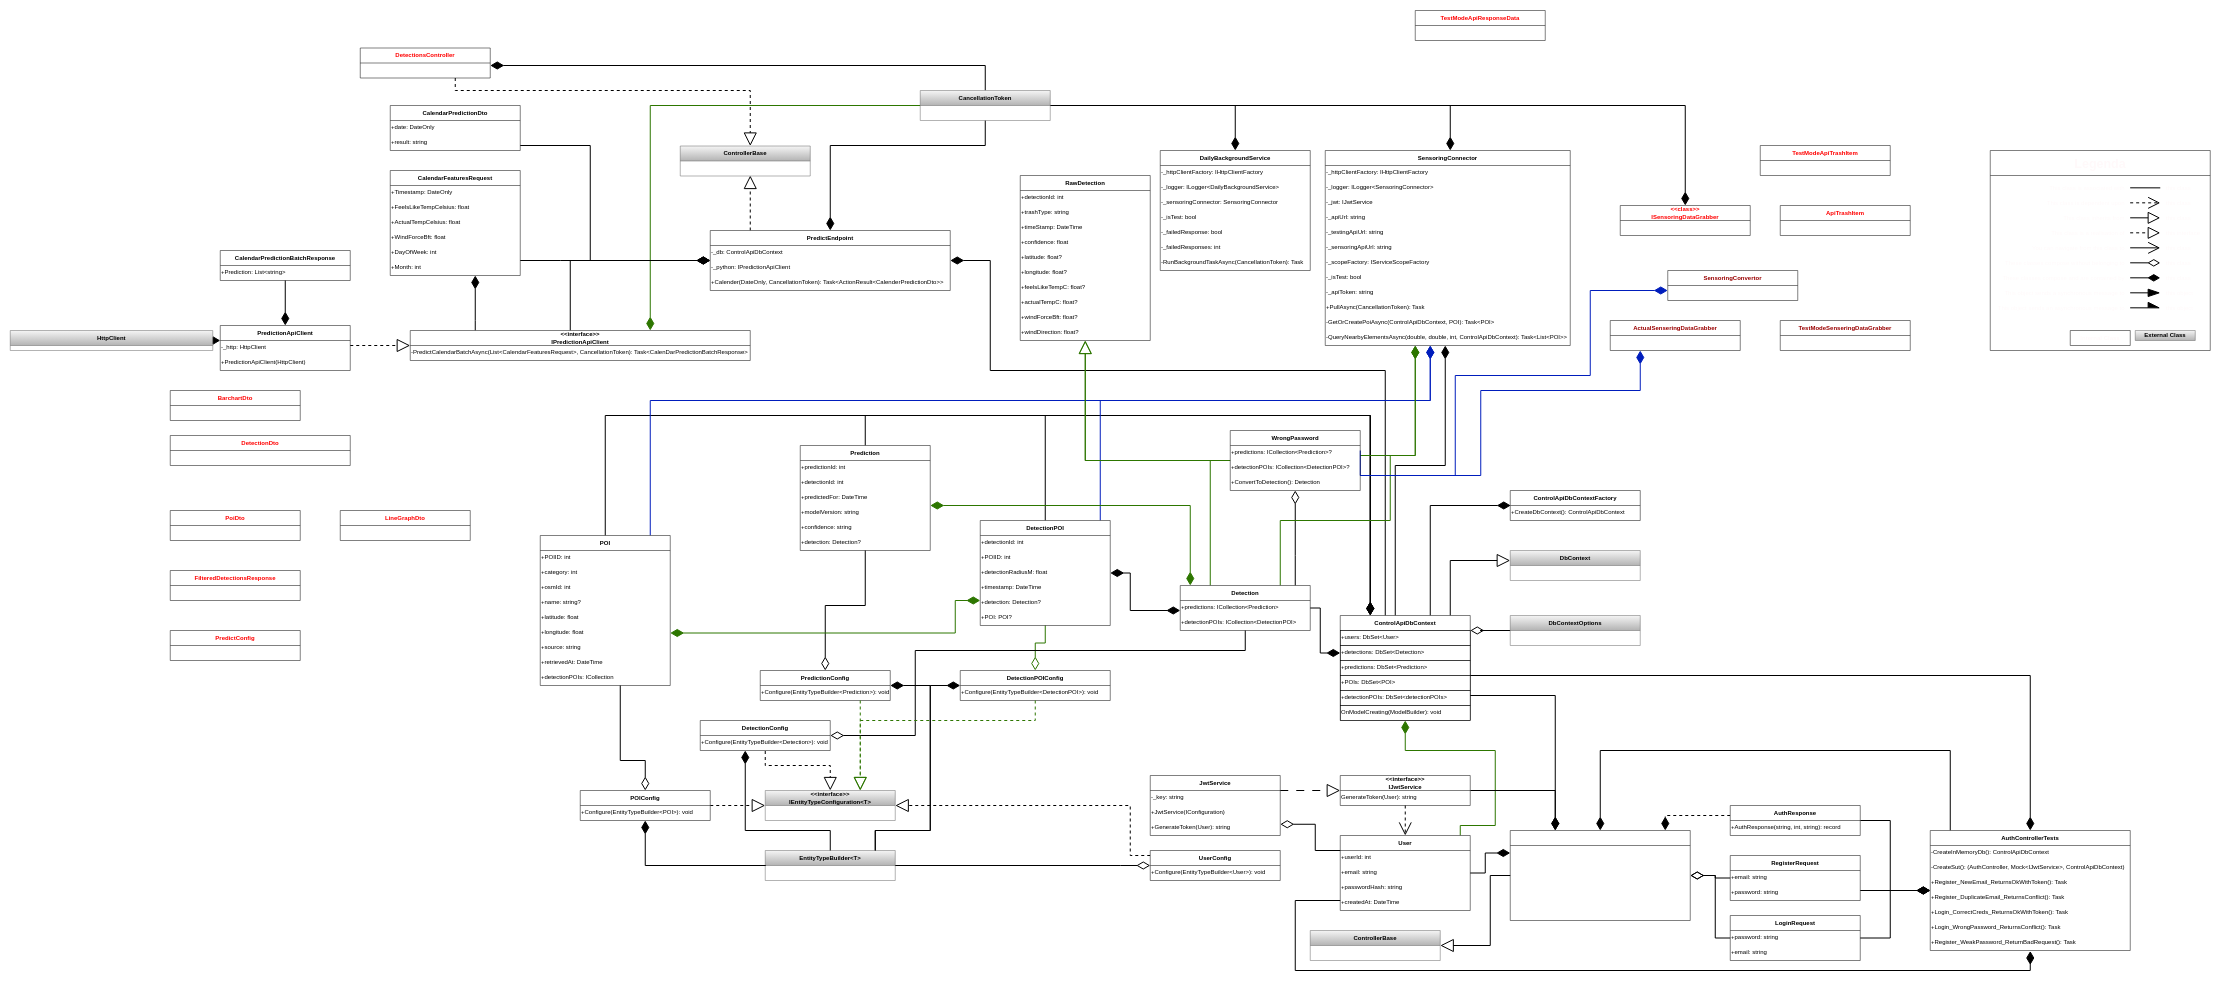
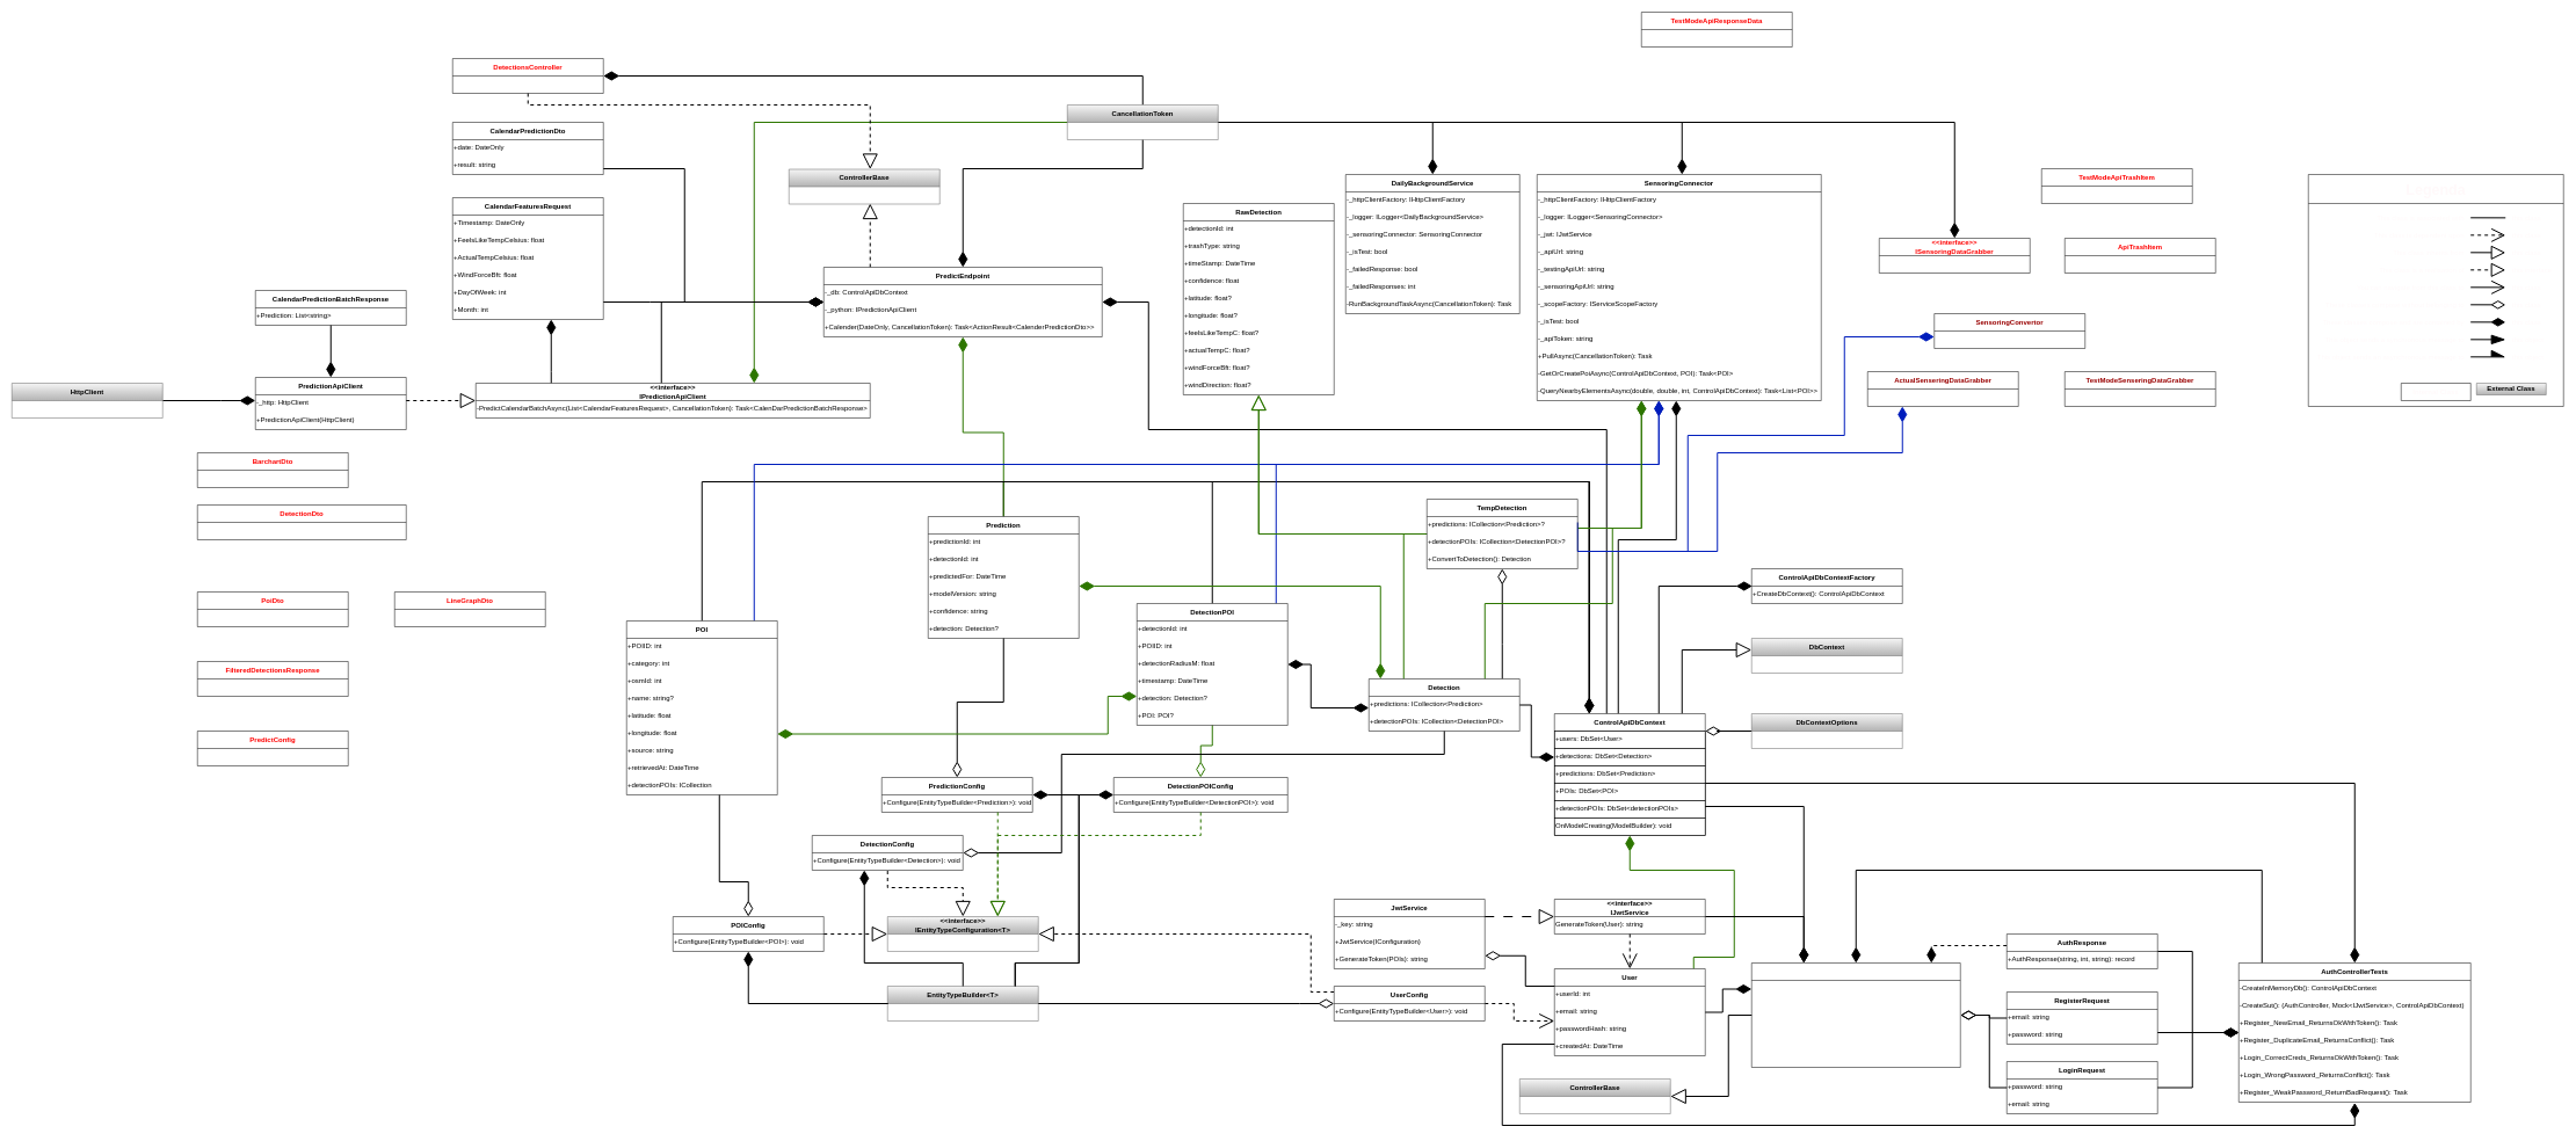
- <mxCell id="230" value="&lt;div style=&quot;text-align: left;&quot;&gt;DetectionsController&lt;/div&gt;" style="swimlane;fontStyle=1;childLayout=stackLayout;horizontal=1;startSize=30;horizontalStack=0;resizeParent=1;resizeParentMax=0;resizeLast=0;collapsible=1;marginBottom=0;whiteSpace=wrap;html=1;align=center;labelBackgroundColor=none;fontColor=#FF0000;" parent="1" vertex="1"><mxGeometry x="720" y="95" width="260" height="60" as="geometry"><mxRectangle x="-1720" y="-980" width="160" height="30" as="alternateBounds" /></mxGeometry></mxCell>
+ <mxCell id="230" value="&lt;div style=&quot;text-align: left;&quot;&gt;DetectionsController&lt;/div&gt;" style="swimlane;fontStyle=1;childLayout=stackLayout;horizontal=1;startSize=30;horizontalStack=0;resizeParent=1;resizeParentMax=0;resizeLast=0;collapsible=1;marginBottom=0;whiteSpace=wrap;html=1;align=center;labelBackgroundColor=none;fontColor=#FF0000;" parent="1" vertex="1"><mxGeometry x="780" y="100" width="260" height="60" as="geometry"><mxRectangle x="-1720" y="-980" width="160" height="30" as="alternateBounds" /></mxGeometry></mxCell>
- <mxCell id="239" value="&lt;span style=&quot;font-weight: 700;&quot;&gt;&amp;lt;&amp;lt;class&lt;/span&gt;&lt;span style=&quot;font-weight: 700;&quot;&gt;&amp;gt;&amp;gt;&lt;/span&gt;&lt;div&gt;&lt;b&gt;ISensoringDataGrabber&lt;/b&gt;&lt;/div&gt;" style="swimlane;fontStyle=0;childLayout=stackLayout;horizontal=1;startSize=30;horizontalStack=0;resizeParent=1;resizeParentMax=0;resizeLast=0;collapsible=1;marginBottom=0;whiteSpace=wrap;html=1;align=center;labelBackgroundColor=none;fontColor=#FF0000;" parent="1" vertex="1"><mxGeometry x="3240" y="410" width="260" height="60" as="geometry"><mxRectangle x="-1400" y="-1040" width="180" height="40" as="alternateBounds" /></mxGeometry></mxCell>
+ <mxCell id="239" value="&lt;span style=&quot;font-weight: 700;&quot;&gt;&amp;lt;&amp;lt;interface&lt;/span&gt;&lt;span style=&quot;font-weight: 700;&quot;&gt;&amp;gt;&amp;gt;&lt;/span&gt;&lt;div&gt;&lt;b&gt;ISensoringDataGrabber&lt;/b&gt;&lt;/div&gt;" style="swimlane;fontStyle=0;childLayout=stackLayout;horizontal=1;startSize=30;horizontalStack=0;resizeParent=1;resizeParentMax=0;resizeLast=0;collapsible=1;marginBottom=0;whiteSpace=wrap;html=1;align=center;labelBackgroundColor=none;fontColor=#FF0000;" parent="1" vertex="1"><mxGeometry x="3240" y="410" width="260" height="60" as="geometry"><mxRectangle x="-1400" y="-1040" width="180" height="40" as="alternateBounds" /></mxGeometry></mxCell>
- <mxCell id="257" value="HttpClient" style="swimlane;childLayout=stackLayout;horizontal=1;startSize=30;horizontalStack=0;resizeParent=1;resizeParentMax=0;resizeLast=0;collapsible=1;marginBottom=0;whiteSpace=wrap;html=1;align=center;fillColor=#f5f5f5;gradientColor=#b3b3b3;strokeColor=#666666;fontColor=#000000;" parent="1" vertex="1"><mxGeometry x="20" y="660" width="405" height="40" as="geometry" /></mxCell>
+ <mxCell id="257" value="HttpClient" style="swimlane;childLayout=stackLayout;horizontal=1;startSize=30;horizontalStack=0;resizeParent=1;resizeParentMax=0;resizeLast=0;collapsible=1;marginBottom=0;whiteSpace=wrap;html=1;align=center;fillColor=#f5f5f5;gradientColor=#b3b3b3;strokeColor=#666666;fontColor=#000000;" parent="1" vertex="1"><mxGeometry x="20" y="660" width="260" height="60" as="geometry" /></mxCell>
+ <mxCell id="25" style="edgeStyle=orthogonalEdgeStyle;rounded=0;orthogonalLoop=1;jettySize=auto;html=1;strokeWidth=2;endArrow=diamondThin;endFill=1;endSize=22;fillColor=#60a917;strokeColor=#2D7600;" parent="1" source="26" target="201" edge="1"><mxGeometry relative="1" as="geometry" /></mxCell>
- <mxCell id="182" value="&lt;b&gt;WrongPassword&lt;/b&gt;" style="swimlane;fontStyle=0;childLayout=stackLayout;horizontal=1;startSize=30;horizontalStack=0;resizeParent=1;resizeParentMax=0;resizeLast=0;collapsible=1;marginBottom=0;whiteSpace=wrap;html=1;align=center;labelBackgroundColor=none;fontColor=default;" parent="1" vertex="1"><mxGeometry x="2460" y="860" width="260" height="120" as="geometry" /></mxCell>
+ <mxCell id="182" value="&lt;b&gt;TempDetection&lt;/b&gt;" style="swimlane;fontStyle=0;childLayout=stackLayout;horizontal=1;startSize=30;horizontalStack=0;resizeParent=1;resizeParentMax=0;resizeLast=0;collapsible=1;marginBottom=0;whiteSpace=wrap;html=1;align=center;labelBackgroundColor=none;fontColor=default;" parent="1" vertex="1"><mxGeometry x="2460" y="860" width="260" height="120" as="geometry" /></mxCell>
- <mxCell id="72" value="+GenerateToken(User): string" style="text;whiteSpace=wrap;html=1;fontColor=default;" parent="69" vertex="1"><mxGeometry y="90" width="260" height="30" as="geometry" /></mxCell>
+ <mxCell id="72" value="+GenerateToken(POIs): string" style="text;whiteSpace=wrap;html=1;fontColor=default;" parent="69" vertex="1"><mxGeometry y="90" width="260" height="30" as="geometry" /></mxCell>
+ <mxCell id="99" style="edgeStyle=orthogonalEdgeStyle;rounded=0;orthogonalLoop=1;jettySize=auto;html=1;fontSize=12;strokeWidth=2;endArrow=open;endFill=0;endSize=22;dashed=1;fontColor=#FF0000;" parent="1" source="101" target="18" edge="1"><mxGeometry relative="1" as="geometry"><Array as="points"><mxPoint x="2610" y="1730" /><mxPoint x="2610" y="1760" /></Array></mxGeometry></mxCell>
